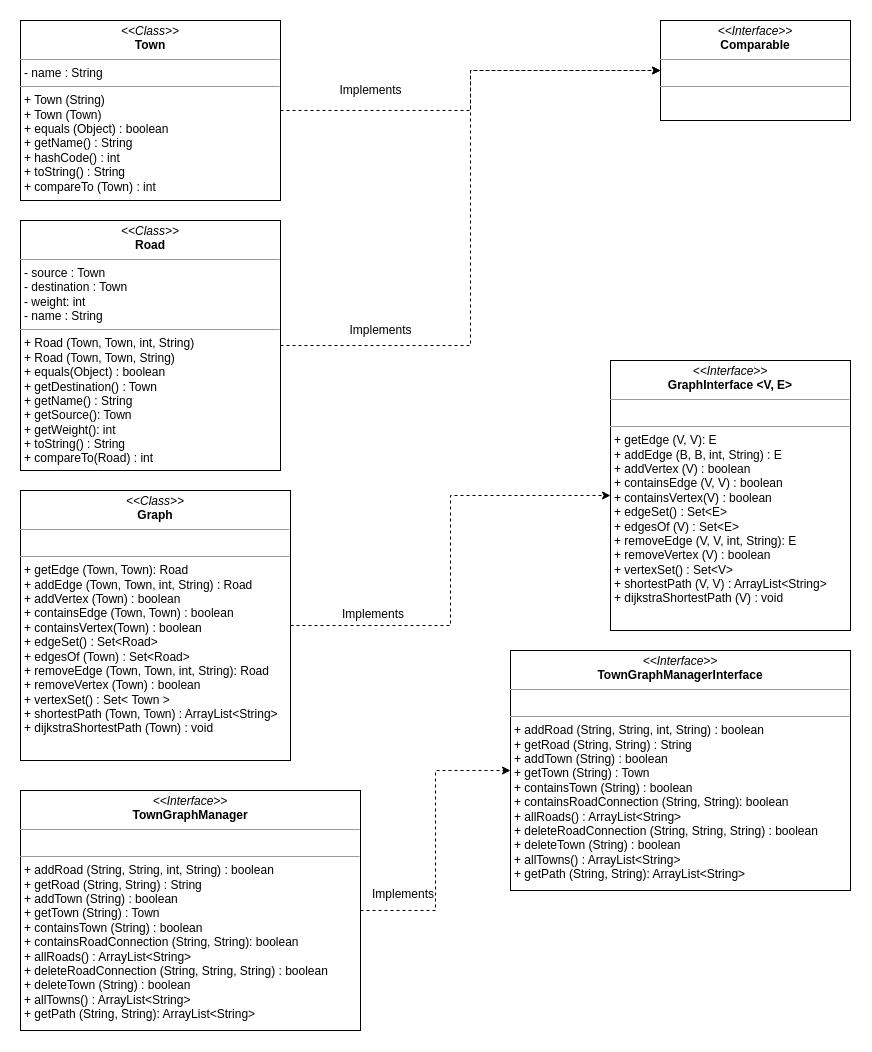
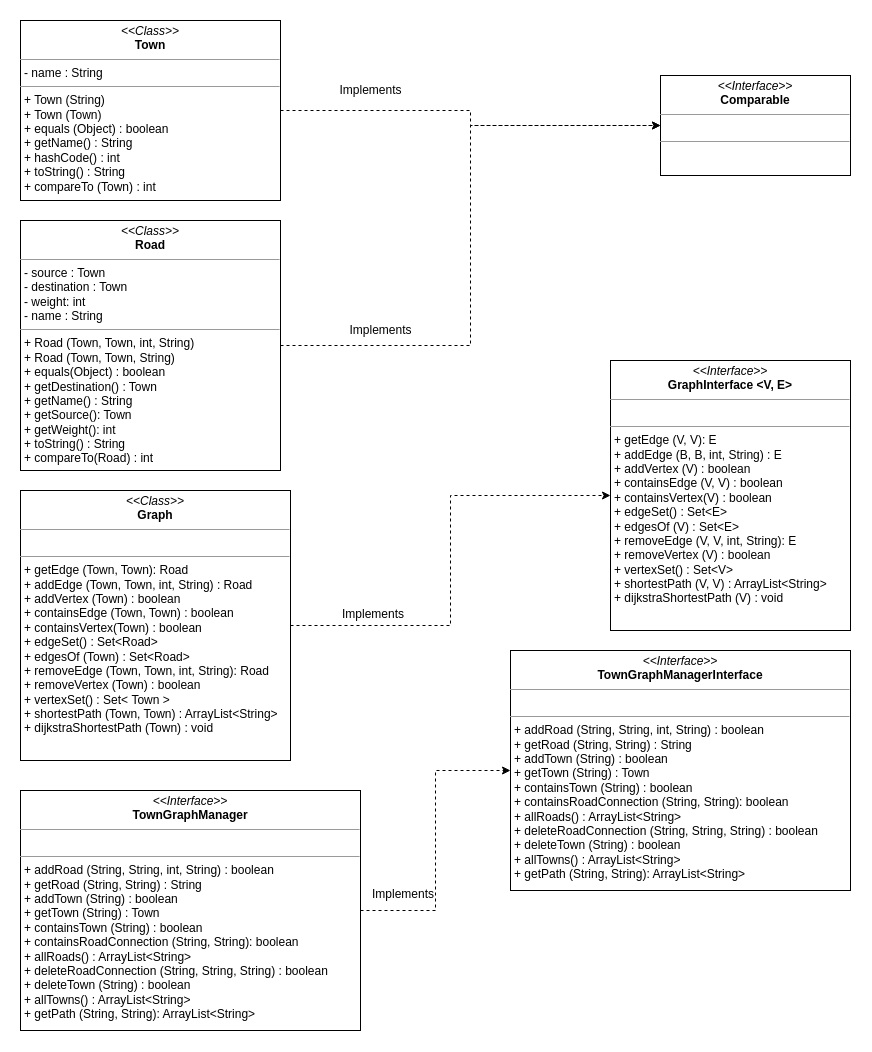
- <mxCell id="2" value="&lt;p style=&quot;margin: 0px ; margin-top: 4px ; text-align: center&quot;&gt;&lt;i&gt;&amp;lt;&amp;lt;Interface&amp;gt;&amp;gt;&lt;/i&gt;&lt;br&gt;&lt;b&gt;Comparable&lt;/b&gt;&lt;/p&gt;&lt;hr size=&quot;1&quot;&gt;&lt;p style=&quot;margin: 0px ; margin-left: 4px&quot;&gt;&lt;br&gt;&lt;/p&gt;&lt;hr size=&quot;1&quot;&gt;&lt;p style=&quot;margin: 0px ; margin-left: 4px&quot;&gt;&lt;br&gt;&lt;/p&gt;" style="verticalAlign=top;align=left;overflow=fill;fontSize=12;fontFamily=Helvetica;html=1;" vertex="1" parent="1"><mxGeometry x="660" y="20" width="190" height="100" as="geometry" /></mxCell>
+ <mxCell id="2" value="&lt;p style=&quot;margin: 0px ; margin-top: 4px ; text-align: center&quot;&gt;&lt;i&gt;&amp;lt;&amp;lt;Interface&amp;gt;&amp;gt;&lt;/i&gt;&lt;br&gt;&lt;b&gt;Comparable&lt;/b&gt;&lt;/p&gt;&lt;hr size=&quot;1&quot;&gt;&lt;p style=&quot;margin: 0px ; margin-left: 4px&quot;&gt;&lt;br&gt;&lt;/p&gt;&lt;hr size=&quot;1&quot;&gt;&lt;p style=&quot;margin: 0px ; margin-left: 4px&quot;&gt;&lt;br&gt;&lt;/p&gt;" style="verticalAlign=top;align=left;overflow=fill;fontSize=12;fontFamily=Helvetica;html=1;" vertex="1" parent="1"><mxGeometry x="660" y="75" width="190" height="100" as="geometry" /></mxCell>
